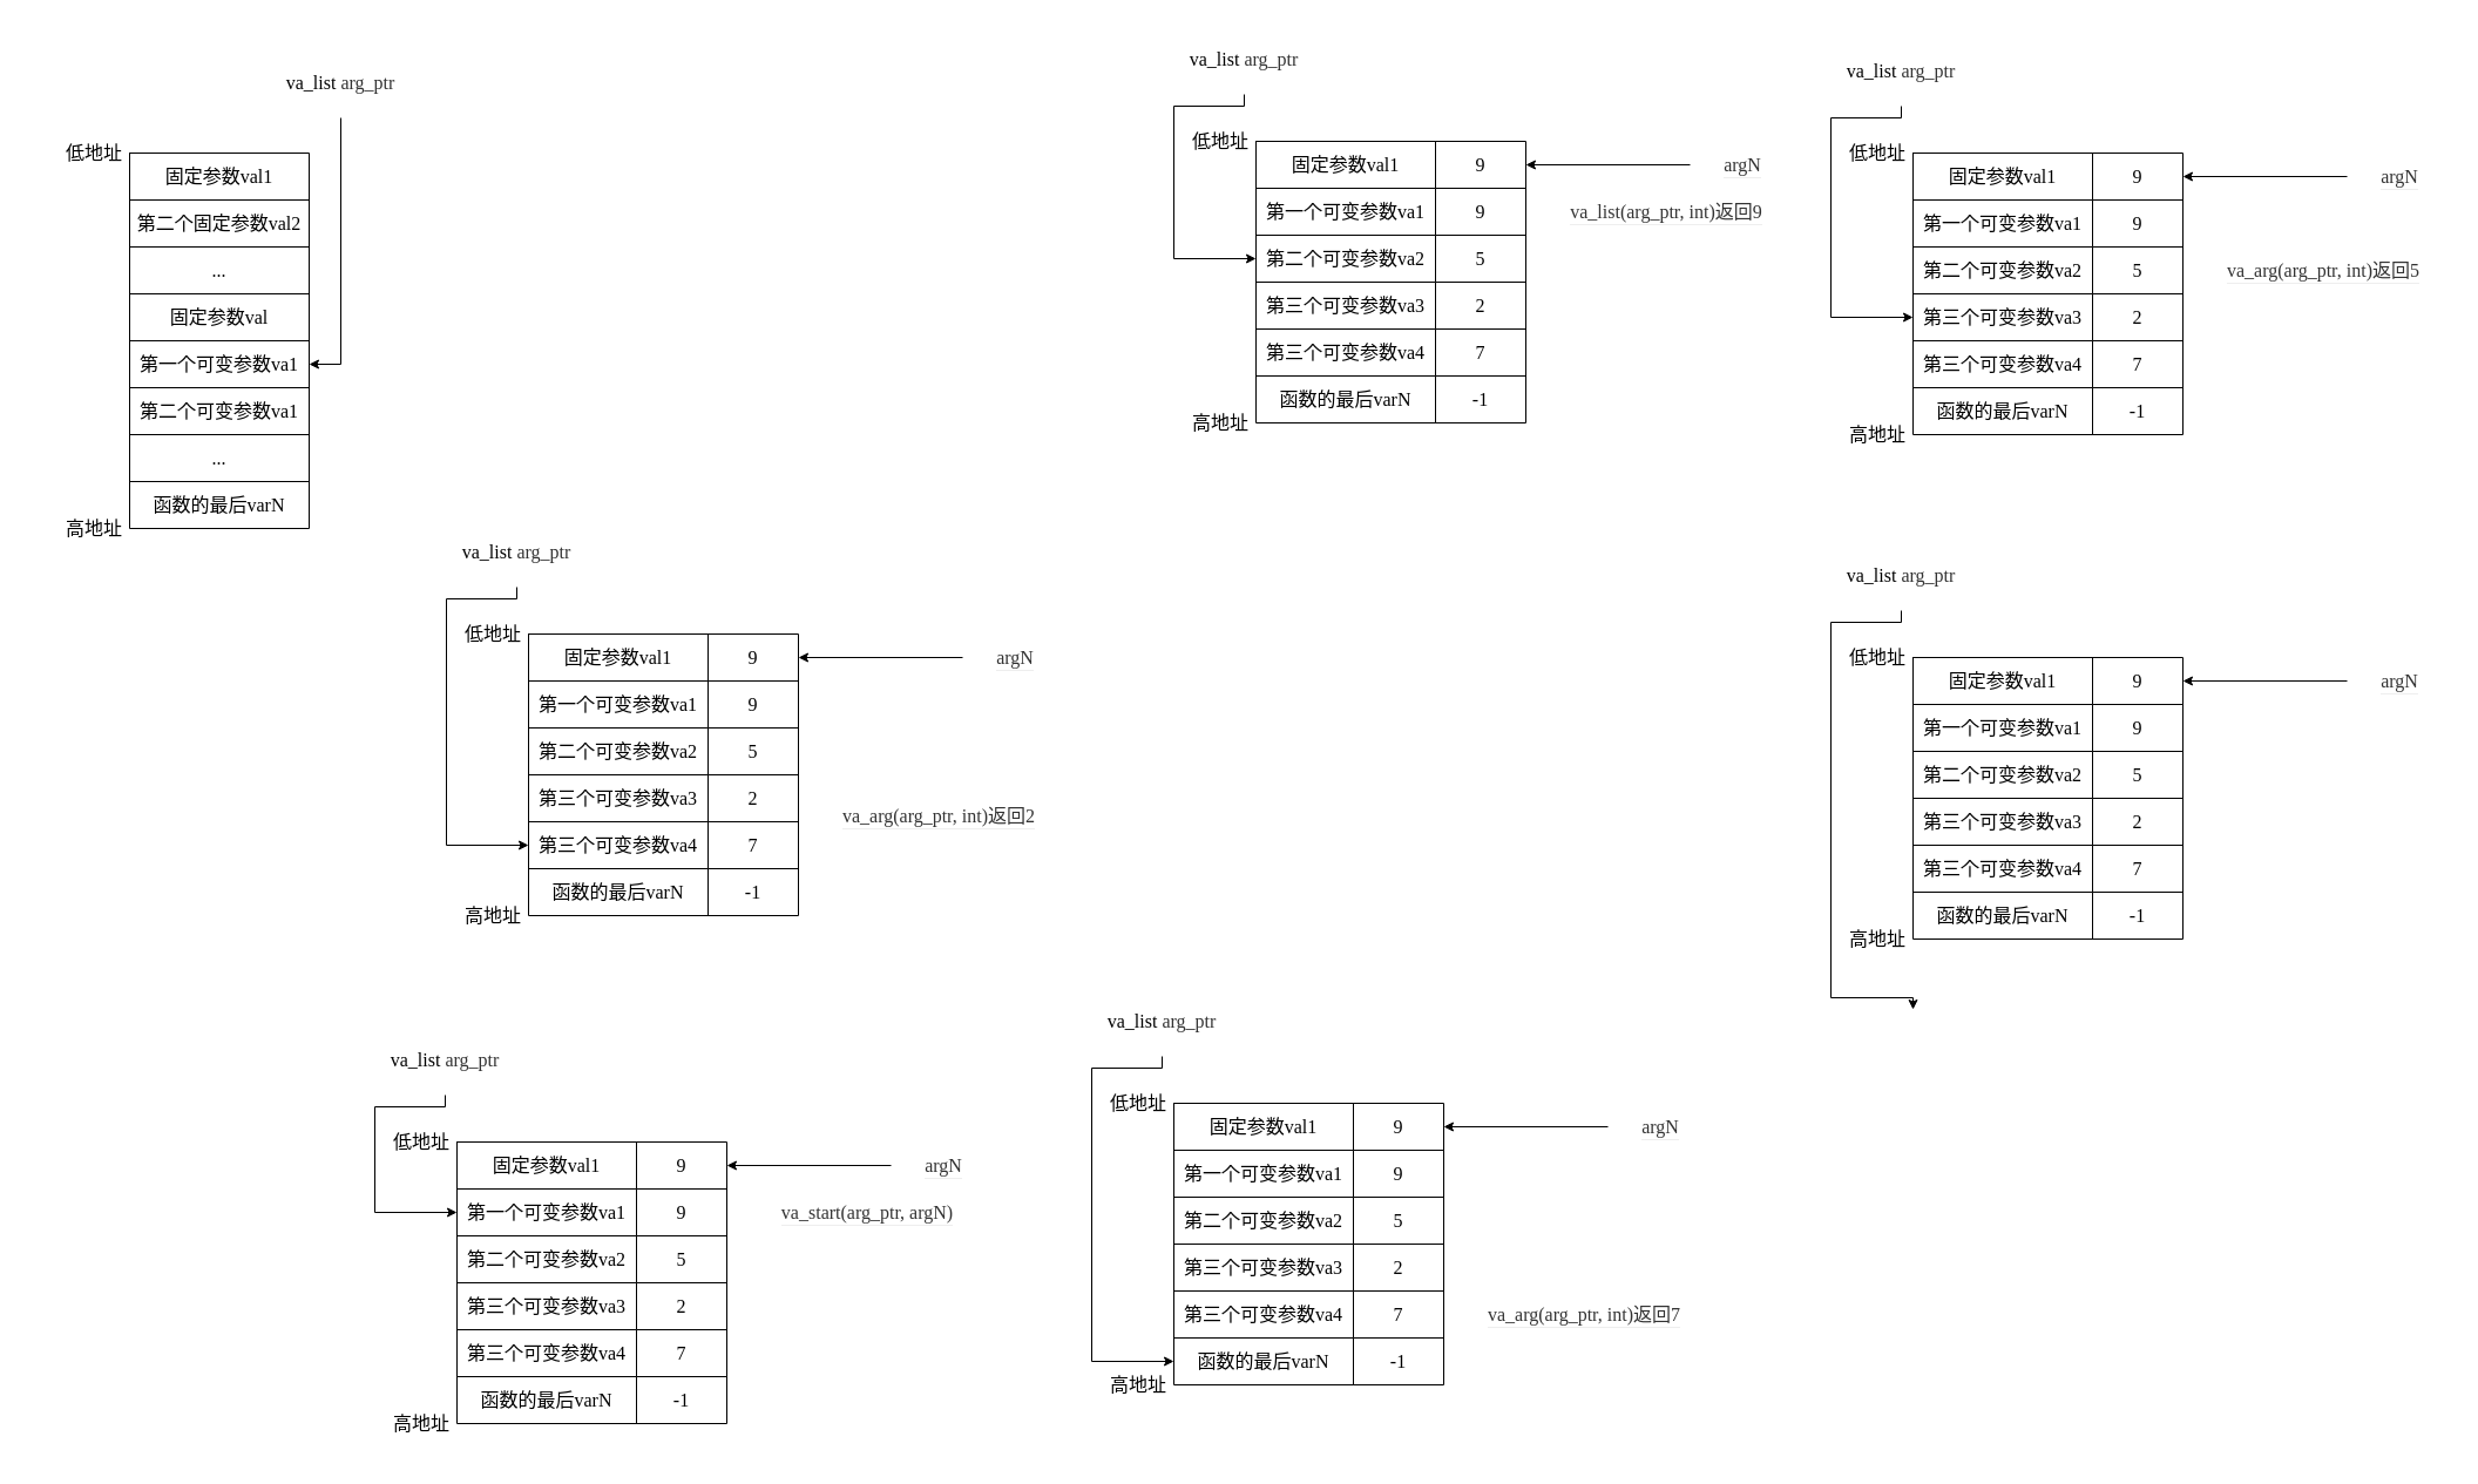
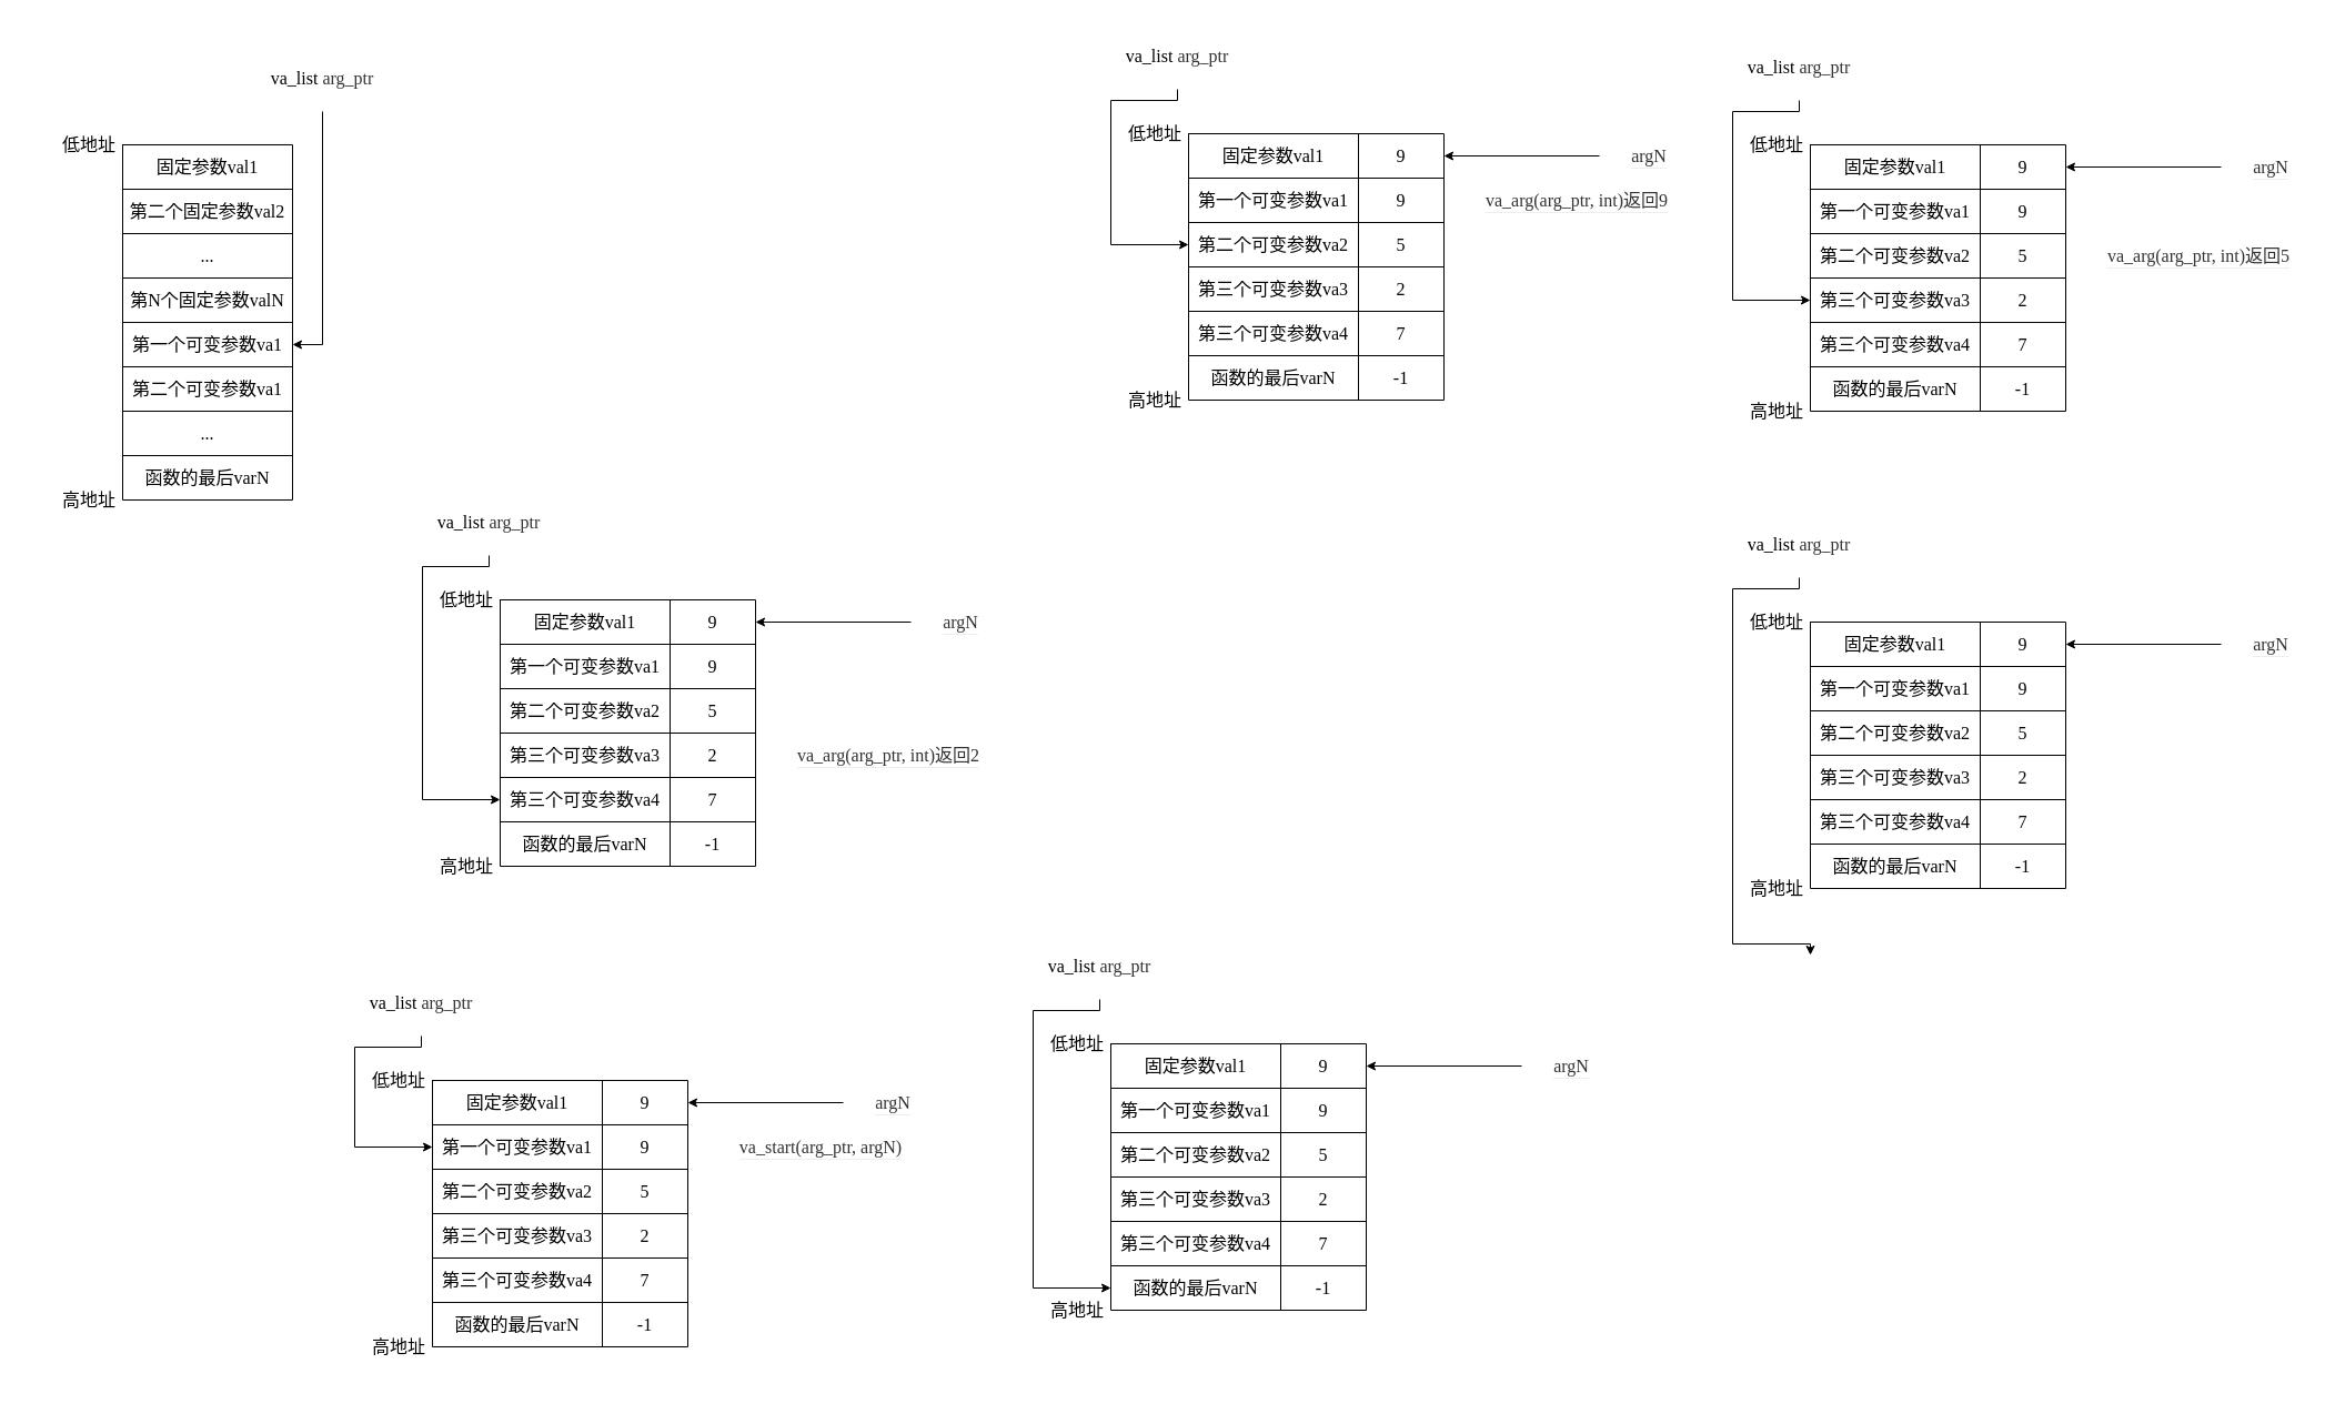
- <mxCell id="49" value="&lt;h2 style=&quot;box-sizing: border-box; break-after: avoid-page; break-inside: avoid; orphans: 4; margin-top: 1rem; margin-bottom: 1rem; position: relative; line-height: 1.225; cursor: text; border-bottom: 1px solid rgb(238, 238, 238); color: rgb(51, 51, 51); text-align: start;&quot; class=&quot;md-end-block md-heading md-focus&quot;&gt;&lt;font style=&quot;font-size: 16px; font-weight: normal;&quot; face=&quot;Comic Sans MS&quot;&gt;va_list(arg_ptr, int)返回9&lt;/font&gt;&lt;/h2&gt;" style="rounded=1;whiteSpace=wrap;html=1;fillColor=none;strokeColor=none;" vertex="1" parent="1"><mxGeometry x="1310" y="150" width="220" height="60" as="geometry" /></mxCell>
+ <mxCell id="49" value="&lt;h2 style=&quot;box-sizing: border-box; break-after: avoid-page; break-inside: avoid; orphans: 4; margin-top: 1rem; margin-bottom: 1rem; position: relative; line-height: 1.225; cursor: text; border-bottom: 1px solid rgb(238, 238, 238); color: rgb(51, 51, 51); text-align: start;&quot; class=&quot;md-end-block md-heading md-focus&quot;&gt;&lt;font style=&quot;font-size: 16px; font-weight: normal;&quot; face=&quot;Comic Sans MS&quot;&gt;va_arg(arg_ptr, int)返回9&lt;/font&gt;&lt;/h2&gt;" style="rounded=1;whiteSpace=wrap;html=1;fillColor=none;strokeColor=none;" vertex="1" parent="1"><mxGeometry x="1310" y="150" width="220" height="60" as="geometry" /></mxCell>
- <mxCell id="10" value="固定参数val" style="shape=partialRectangle;html=1;whiteSpace=wrap;connectable=0;strokeColor=inherit;overflow=hidden;fillColor=none;top=0;left=0;bottom=0;right=0;pointerEvents=1;fontSize=16;fontFamily=Comic Sans MS;" vertex="1" parent="9"><mxGeometry width="153" height="40" as="geometry"><mxRectangle width="153" height="40" as="alternateBounds" /></mxGeometry></mxCell>
+ <mxCell id="10" value="第N个固定参数valN" style="shape=partialRectangle;html=1;whiteSpace=wrap;connectable=0;strokeColor=inherit;overflow=hidden;fillColor=none;top=0;left=0;bottom=0;right=0;pointerEvents=1;fontSize=16;fontFamily=Comic Sans MS;" vertex="1" parent="9"><mxGeometry width="153" height="40" as="geometry"><mxRectangle width="153" height="40" as="alternateBounds" /></mxGeometry></mxCell>
- <mxCell id="99" value="&lt;h2 style=&quot;box-sizing: border-box; break-after: avoid-page; break-inside: avoid; orphans: 4; margin-top: 1rem; margin-bottom: 1rem; position: relative; line-height: 1.225; cursor: text; border-bottom: 1px solid rgb(238, 238, 238); color: rgb(51, 51, 51); text-align: start;&quot; class=&quot;md-end-block md-heading md-focus&quot;&gt;&lt;font style=&quot;font-size: 16px; font-weight: normal;&quot; face=&quot;Comic Sans MS&quot;&gt;va_arg(arg_ptr, int)返回2&lt;/font&gt;&lt;/h2&gt;" style="rounded=1;whiteSpace=wrap;html=1;fillColor=none;strokeColor=none;" vertex="1" parent="1"><mxGeometry x="690" y="665" width="220" height="60" as="geometry" /></mxCell>
+ <mxCell id="99" value="&lt;h2 style=&quot;box-sizing: border-box; break-after: avoid-page; break-inside: avoid; orphans: 4; margin-top: 1rem; margin-bottom: 1rem; position: relative; line-height: 1.225; cursor: text; border-bottom: 1px solid rgb(238, 238, 238); color: rgb(51, 51, 51); text-align: start;&quot; class=&quot;md-end-block md-heading md-focus&quot;&gt;&lt;font style=&quot;font-size: 16px; font-weight: normal;&quot; face=&quot;Comic Sans MS&quot;&gt;va_arg(arg_ptr, int)返回2&lt;/font&gt;&lt;/h2&gt;" style="rounded=1;whiteSpace=wrap;html=1;fillColor=none;strokeColor=none;" vertex="1" parent="1"><mxGeometry x="690" y="650" width="220" height="60" as="geometry" /></mxCell>
- <mxCell id="123" value="&lt;h2 style=&quot;box-sizing: border-box; break-after: avoid-page; break-inside: avoid; orphans: 4; margin-top: 1rem; margin-bottom: 1rem; position: relative; line-height: 1.225; cursor: text; border-bottom: 1px solid rgb(238, 238, 238); color: rgb(51, 51, 51); text-align: start;&quot; class=&quot;md-end-block md-heading md-focus&quot;&gt;&lt;font style=&quot;font-size: 16px; font-weight: normal;&quot; face=&quot;Comic Sans MS&quot;&gt;va_arg(arg_ptr, int)返回7&lt;/font&gt;&lt;/h2&gt;" style="rounded=1;whiteSpace=wrap;html=1;fillColor=none;strokeColor=none;" vertex="1" parent="1"><mxGeometry x="1240" y="1090" width="220" height="60" as="geometry" /></mxCell>
